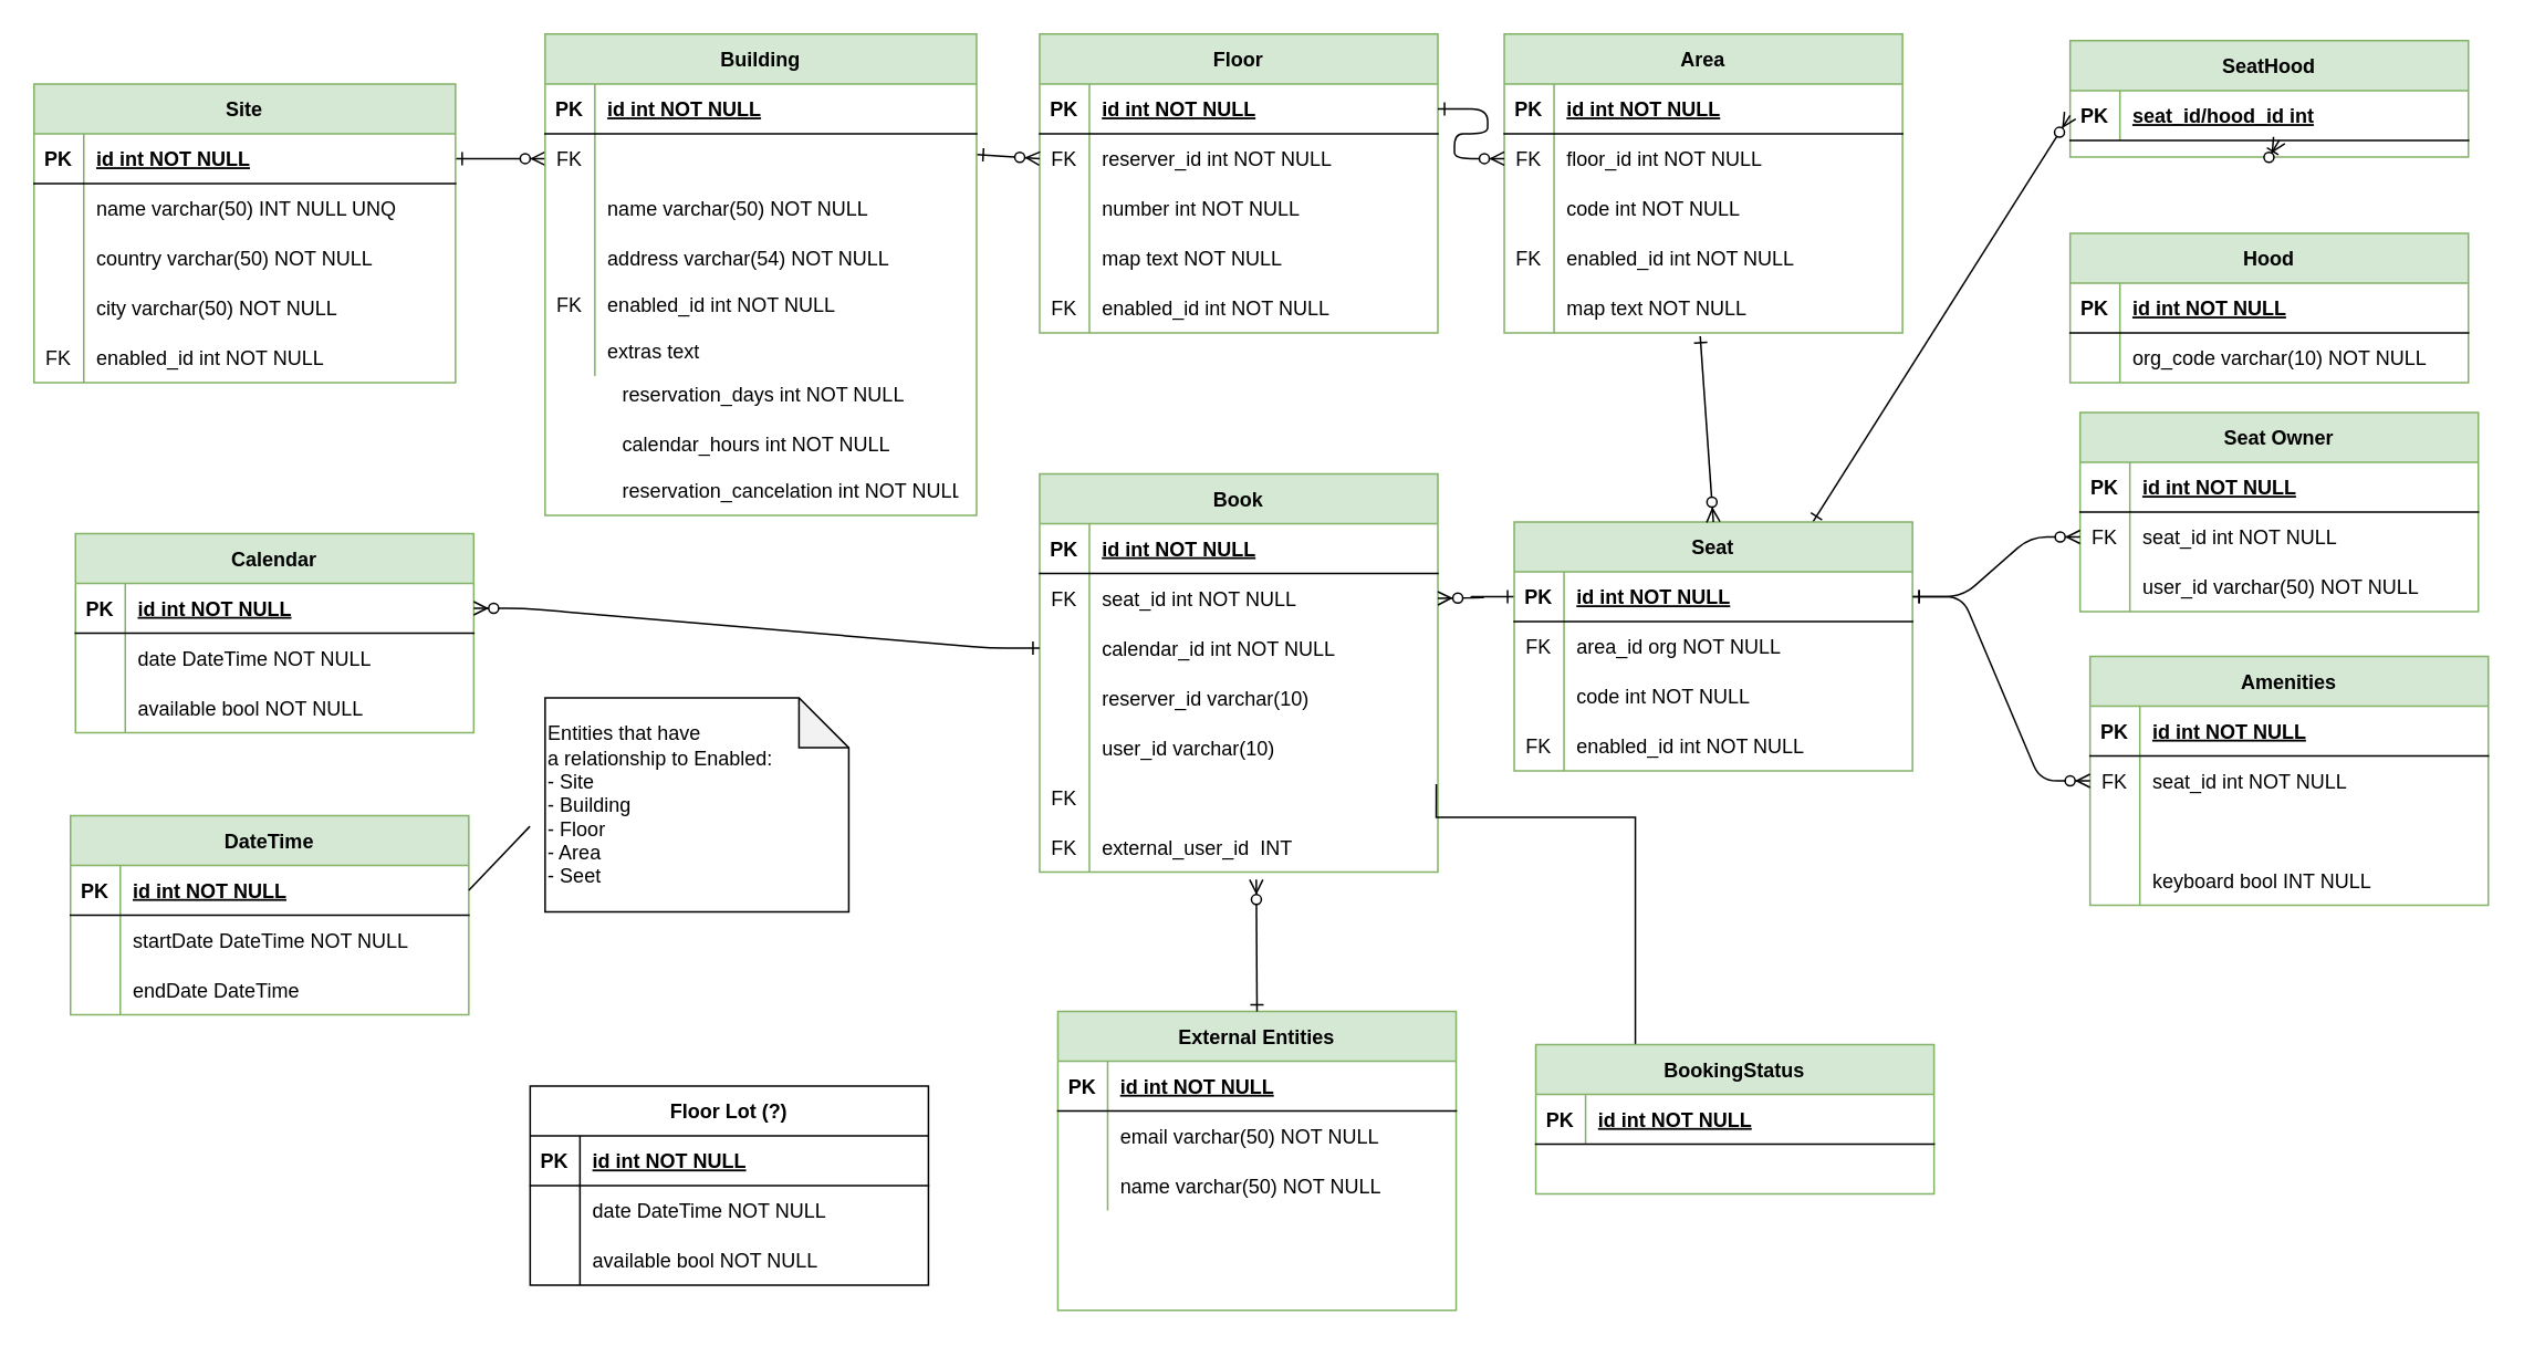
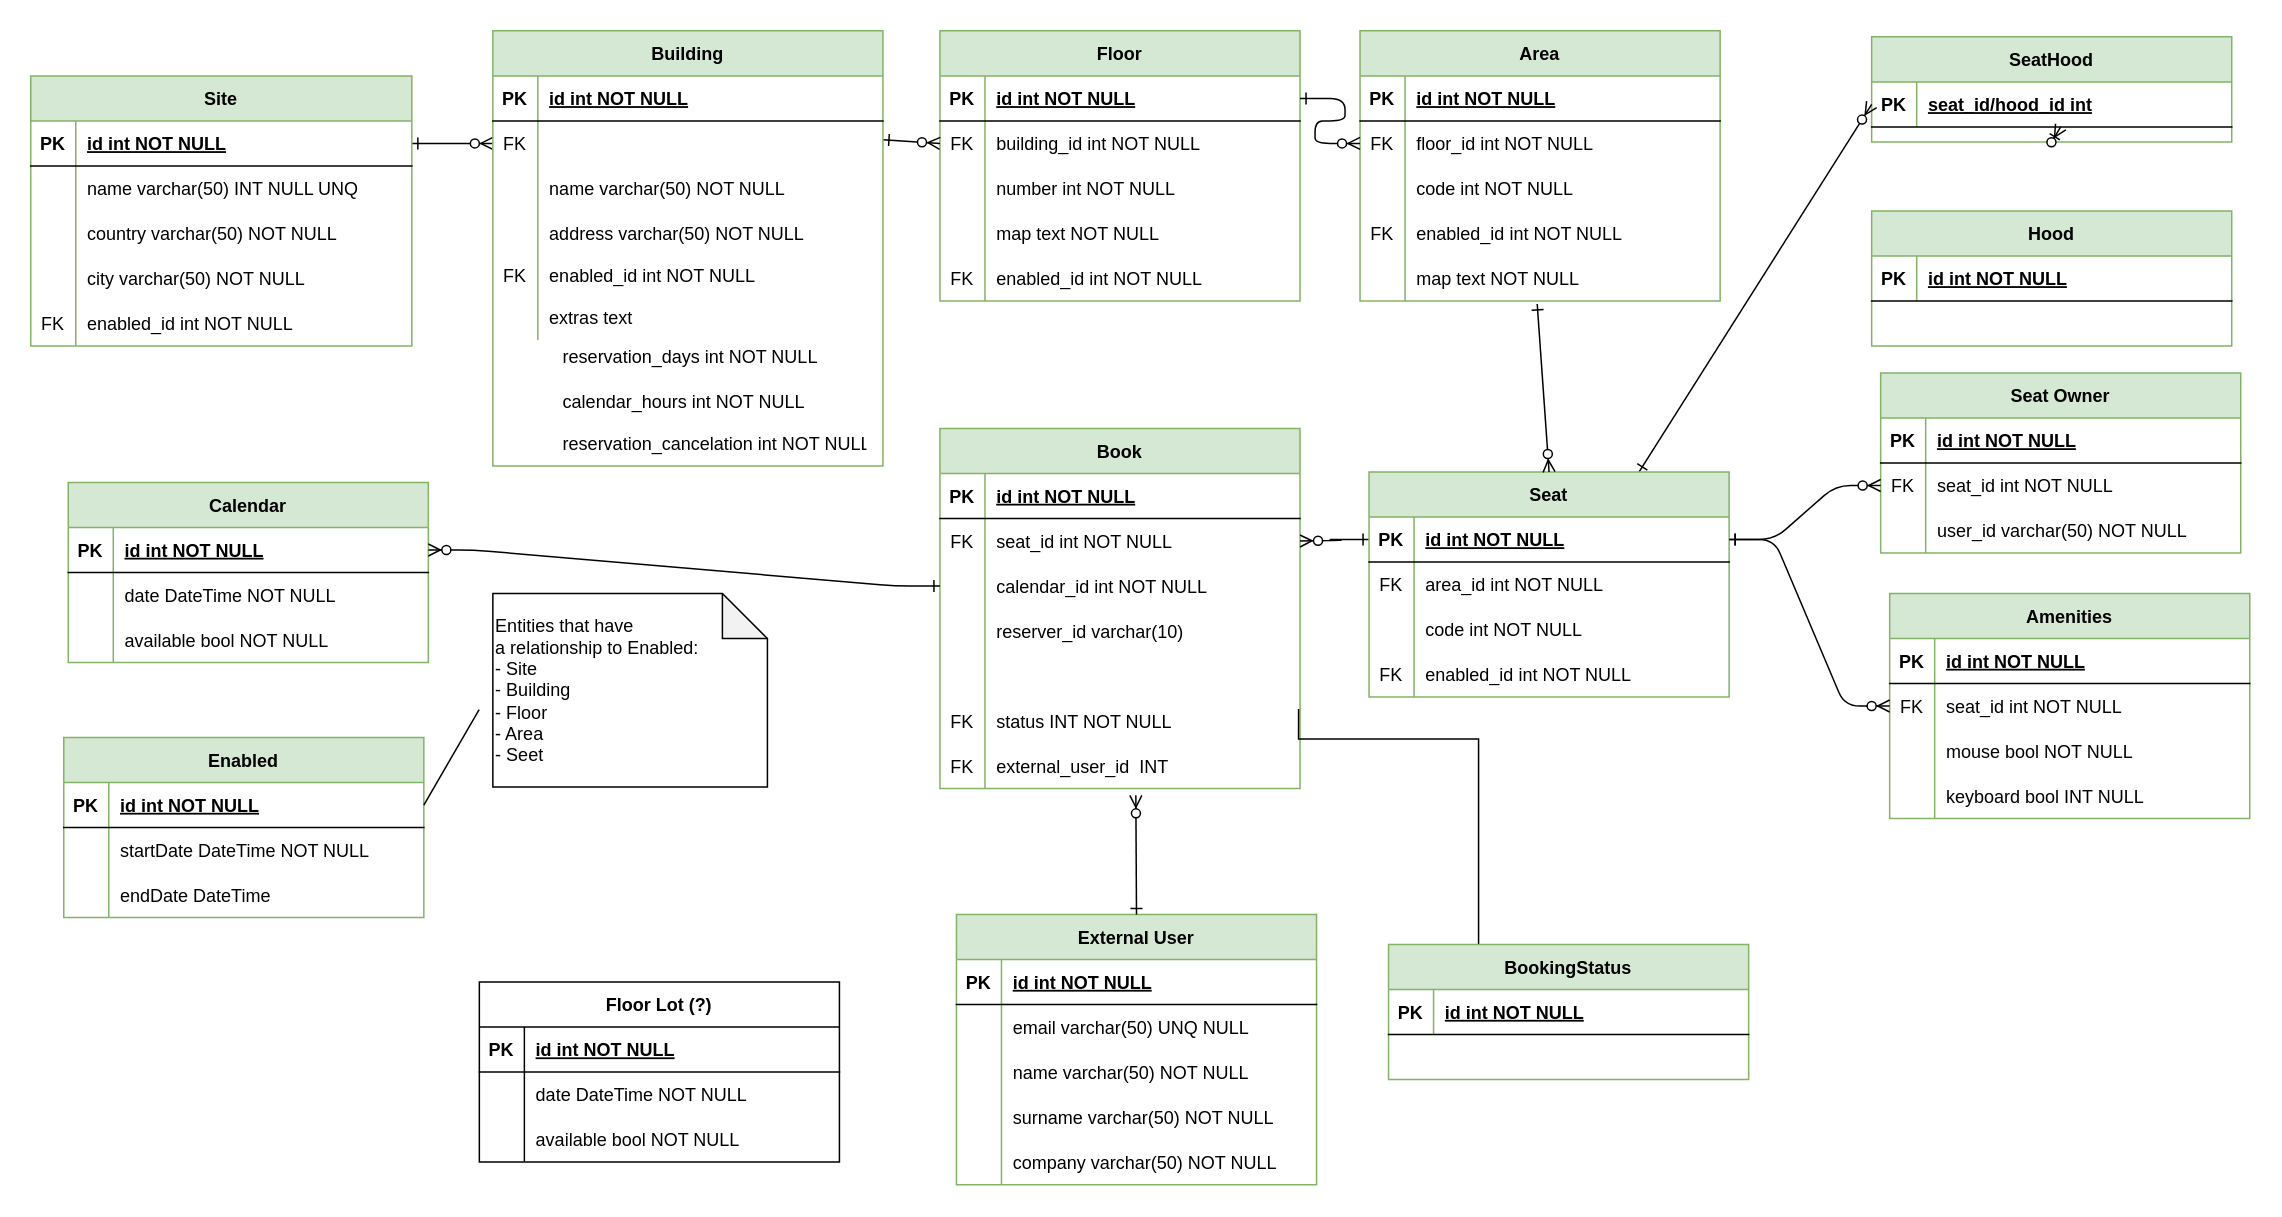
- <mxCell id="25" value="reserver_id int NOT NULL" style="shape=partialRectangle;overflow=hidden;connectable=0;fillColor=none;top=0;left=0;bottom=0;right=0;align=left;spacingLeft=6;" parent="23" vertex="1"><mxGeometry x="30" width="210" height="30" as="geometry" /></mxCell>
+ <mxCell id="25" value="building_id int NOT NULL" style="shape=partialRectangle;overflow=hidden;connectable=0;fillColor=none;top=0;left=0;bottom=0;right=0;align=left;spacingLeft=6;" parent="23" vertex="1"><mxGeometry x="30" width="210" height="30" as="geometry" /></mxCell>
- <mxCell id="188" value="address varchar(54) NOT NULL" style="shape=partialRectangle;overflow=hidden;connectable=0;fillColor=none;top=0;left=0;bottom=0;right=0;align=left;spacingLeft=6;" parent="186" vertex="1"><mxGeometry x="30" width="230" height="30" as="geometry" /></mxCell>
+ <mxCell id="188" value="address varchar(50) NOT NULL" style="shape=partialRectangle;overflow=hidden;connectable=0;fillColor=none;top=0;left=0;bottom=0;right=0;align=left;spacingLeft=6;" parent="186" vertex="1"><mxGeometry x="30" width="230" height="30" as="geometry" /></mxCell>
- <mxCell id="87" value="org_code varchar(10) NOT NULL" style="shape=partialRectangle;overflow=hidden;connectable=0;fillColor=none;top=0;left=0;bottom=0;right=0;align=left;spacingLeft=6;" parent="85" vertex="1"><mxGeometry x="30" width="210" height="30" as="geometry" /></mxCell>
- <mxCell id="140" value="area_id org NOT NULL" style="shape=partialRectangle;overflow=hidden;connectable=0;fillColor=none;top=0;left=0;bottom=0;right=0;align=left;spacingLeft=6;" parent="138" vertex="1"><mxGeometry x="30" width="210" height="30" as="geometry" /></mxCell>
+ <mxCell id="140" value="area_id int NOT NULL" style="shape=partialRectangle;overflow=hidden;connectable=0;fillColor=none;top=0;left=0;bottom=0;right=0;align=left;spacingLeft=6;" parent="138" vertex="1"><mxGeometry x="30" width="210" height="30" as="geometry" /></mxCell>
- <mxCell id="105" value="user_id varchar(10)" style="shape=partialRectangle;overflow=hidden;connectable=0;fillColor=none;top=0;left=0;bottom=0;right=0;align=left;spacingLeft=6;" parent="103" vertex="1"><mxGeometry x="30" width="210" height="30" as="geometry" /></mxCell>
+ <mxCell id="108" value="status INT NOT NULL" style="shape=partialRectangle;overflow=hidden;connectable=0;fillColor=none;top=0;left=0;bottom=0;right=0;align=left;spacingLeft=6;" parent="106" vertex="1"><mxGeometry x="30" width="210" height="30" as="geometry" /></mxCell>
- <mxCell id="199" value="&lt;div align=&quot;left&quot;&gt;Entities that have &lt;br&gt;&lt;/div&gt;&lt;div align=&quot;left&quot;&gt;a relationship to Enabled:&lt;/div&gt;&lt;div align=&quot;left&quot;&gt;- Site&lt;/div&gt;&lt;div align=&quot;left&quot;&gt;- Building&lt;/div&gt;&lt;div align=&quot;left&quot;&gt;- Floor&lt;/div&gt;&lt;div align=&quot;left&quot;&gt;- Area&lt;/div&gt;&lt;div align=&quot;left&quot;&gt;- Seet&lt;br&gt;&lt;/div&gt;" style="shape=note;whiteSpace=wrap;html=1;backgroundOutline=1;darkOpacity=0.05;rounded=1;align=left;" parent="1" vertex="1"><mxGeometry x="328" y="420" width="183" height="129" as="geometry" /></mxCell>
+ <mxCell id="199" value="&lt;div align=&quot;left&quot;&gt;Entities that have &lt;br&gt;&lt;/div&gt;&lt;div align=&quot;left&quot;&gt;a relationship to Enabled:&lt;/div&gt;&lt;div align=&quot;left&quot;&gt;- Site&lt;/div&gt;&lt;div align=&quot;left&quot;&gt;- Building&lt;/div&gt;&lt;div align=&quot;left&quot;&gt;- Floor&lt;/div&gt;&lt;div align=&quot;left&quot;&gt;- Area&lt;/div&gt;&lt;div align=&quot;left&quot;&gt;- Seet&lt;br&gt;&lt;/div&gt;" style="shape=note;whiteSpace=wrap;html=1;backgroundOutline=1;darkOpacity=0.05;rounded=1;align=left;" parent="1" vertex="1"><mxGeometry x="328" y="395" width="183" height="129" as="geometry" /></mxCell>
+ <mxCell id="62" value="mouse bool NOT NULL" style="shape=partialRectangle;overflow=hidden;connectable=0;fillColor=none;top=0;left=0;bottom=0;right=0;align=left;spacingLeft=6;" parent="60" vertex="1"><mxGeometry x="30" width="210" height="30" as="geometry" /></mxCell>
- <mxCell id="67" value="DateTime" style="shape=table;startSize=30;container=1;collapsible=1;childLayout=tableLayout;fixedRows=1;rowLines=0;fontStyle=1;align=center;resizeLast=1;fillColor=#d5e8d4;strokeColor=#82b366;" parent="1" vertex="1"><mxGeometry x="42" y="491" width="240" height="120" as="geometry" /></mxCell>
+ <mxCell id="67" value="Enabled" style="shape=table;startSize=30;container=1;collapsible=1;childLayout=tableLayout;fixedRows=1;rowLines=0;fontStyle=1;align=center;resizeLast=1;fillColor=#d5e8d4;strokeColor=#82b366;" parent="1" vertex="1"><mxGeometry x="42" y="491" width="240" height="120" as="geometry" /></mxCell>
- <mxCell id="148" value="External Entities" style="shape=table;startSize=30;container=1;collapsible=1;childLayout=tableLayout;fixedRows=1;rowLines=0;fontStyle=1;align=center;resizeLast=1;fillColor=#d5e8d4;strokeColor=#82b366;" parent="1" vertex="1"><mxGeometry x="637" y="609" width="240" height="180" as="geometry" /></mxCell>
+ <mxCell id="148" value="External User" style="shape=table;startSize=30;container=1;collapsible=1;childLayout=tableLayout;fixedRows=1;rowLines=0;fontStyle=1;align=center;resizeLast=1;fillColor=#d5e8d4;strokeColor=#82b366;" parent="1" vertex="1"><mxGeometry x="637" y="609" width="240" height="180" as="geometry" /></mxCell>
- <mxCell id="154" value="email varchar(50) NOT NULL" style="shape=partialRectangle;overflow=hidden;connectable=0;fillColor=none;top=0;left=0;bottom=0;right=0;align=left;spacingLeft=6;" parent="152" vertex="1"><mxGeometry x="30" width="210" height="30" as="geometry" /></mxCell>
+ <mxCell id="154" value="email varchar(50) UNQ NULL" style="shape=partialRectangle;overflow=hidden;connectable=0;fillColor=none;top=0;left=0;bottom=0;right=0;align=left;spacingLeft=6;" parent="152" vertex="1"><mxGeometry x="30" width="210" height="30" as="geometry" /></mxCell>
+ <mxCell id="160" value="surname varchar(50) NOT NULL" style="shape=partialRectangle;overflow=hidden;connectable=0;fillColor=none;top=0;left=0;bottom=0;right=0;align=left;spacingLeft=6;" parent="158" vertex="1"><mxGeometry x="30" width="210" height="30" as="geometry" /></mxCell>
+ <mxCell id="163" value="company varchar(50) NOT NULL" style="shape=partialRectangle;overflow=hidden;connectable=0;fillColor=none;top=0;left=0;bottom=0;right=0;align=left;spacingLeft=6;" parent="161" vertex="1"><mxGeometry x="30" width="210" height="30" as="geometry" /></mxCell>
